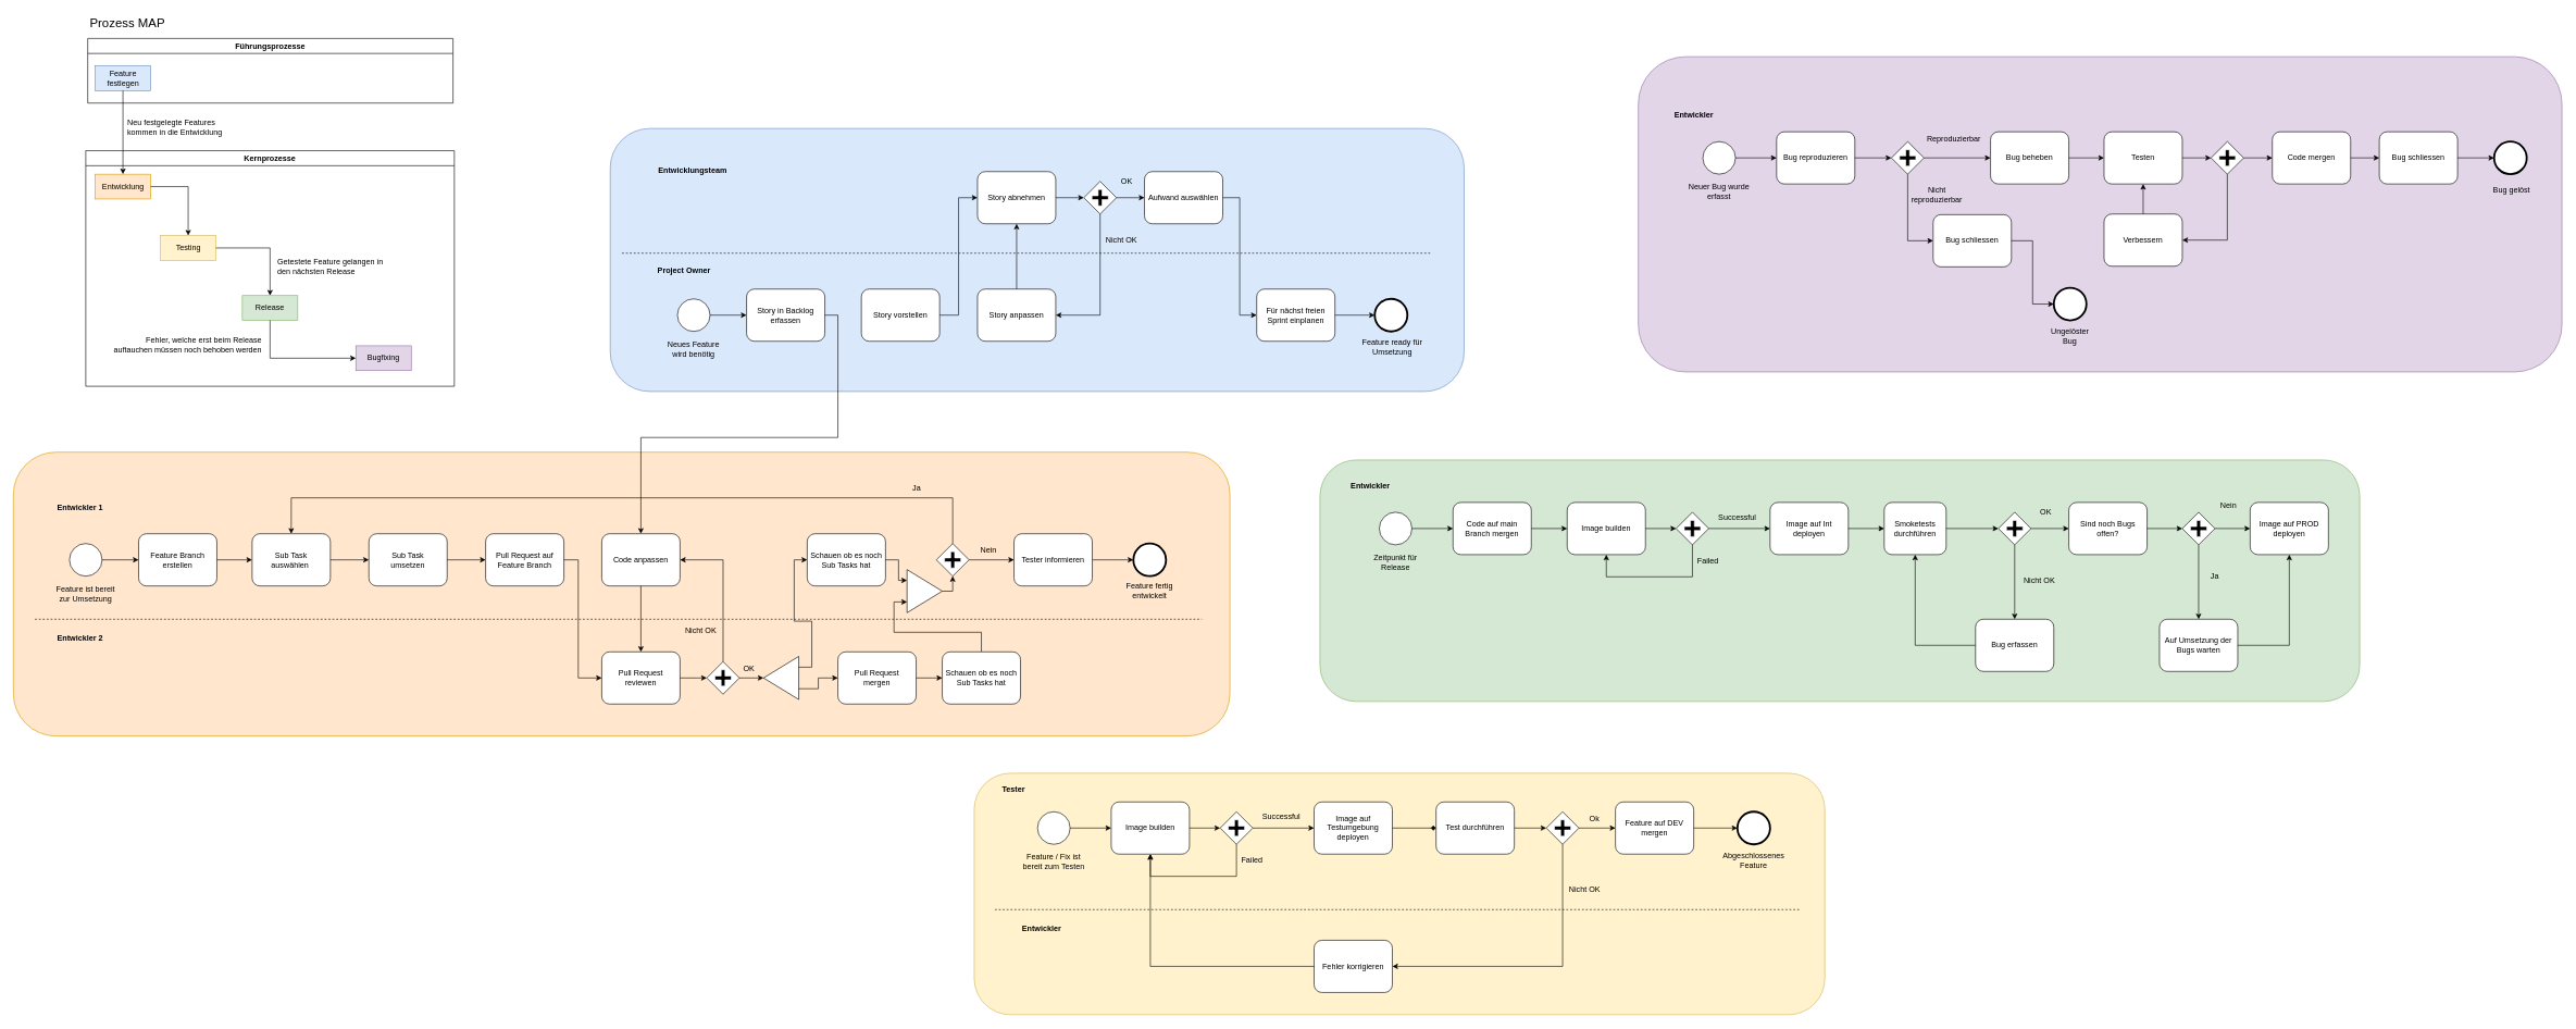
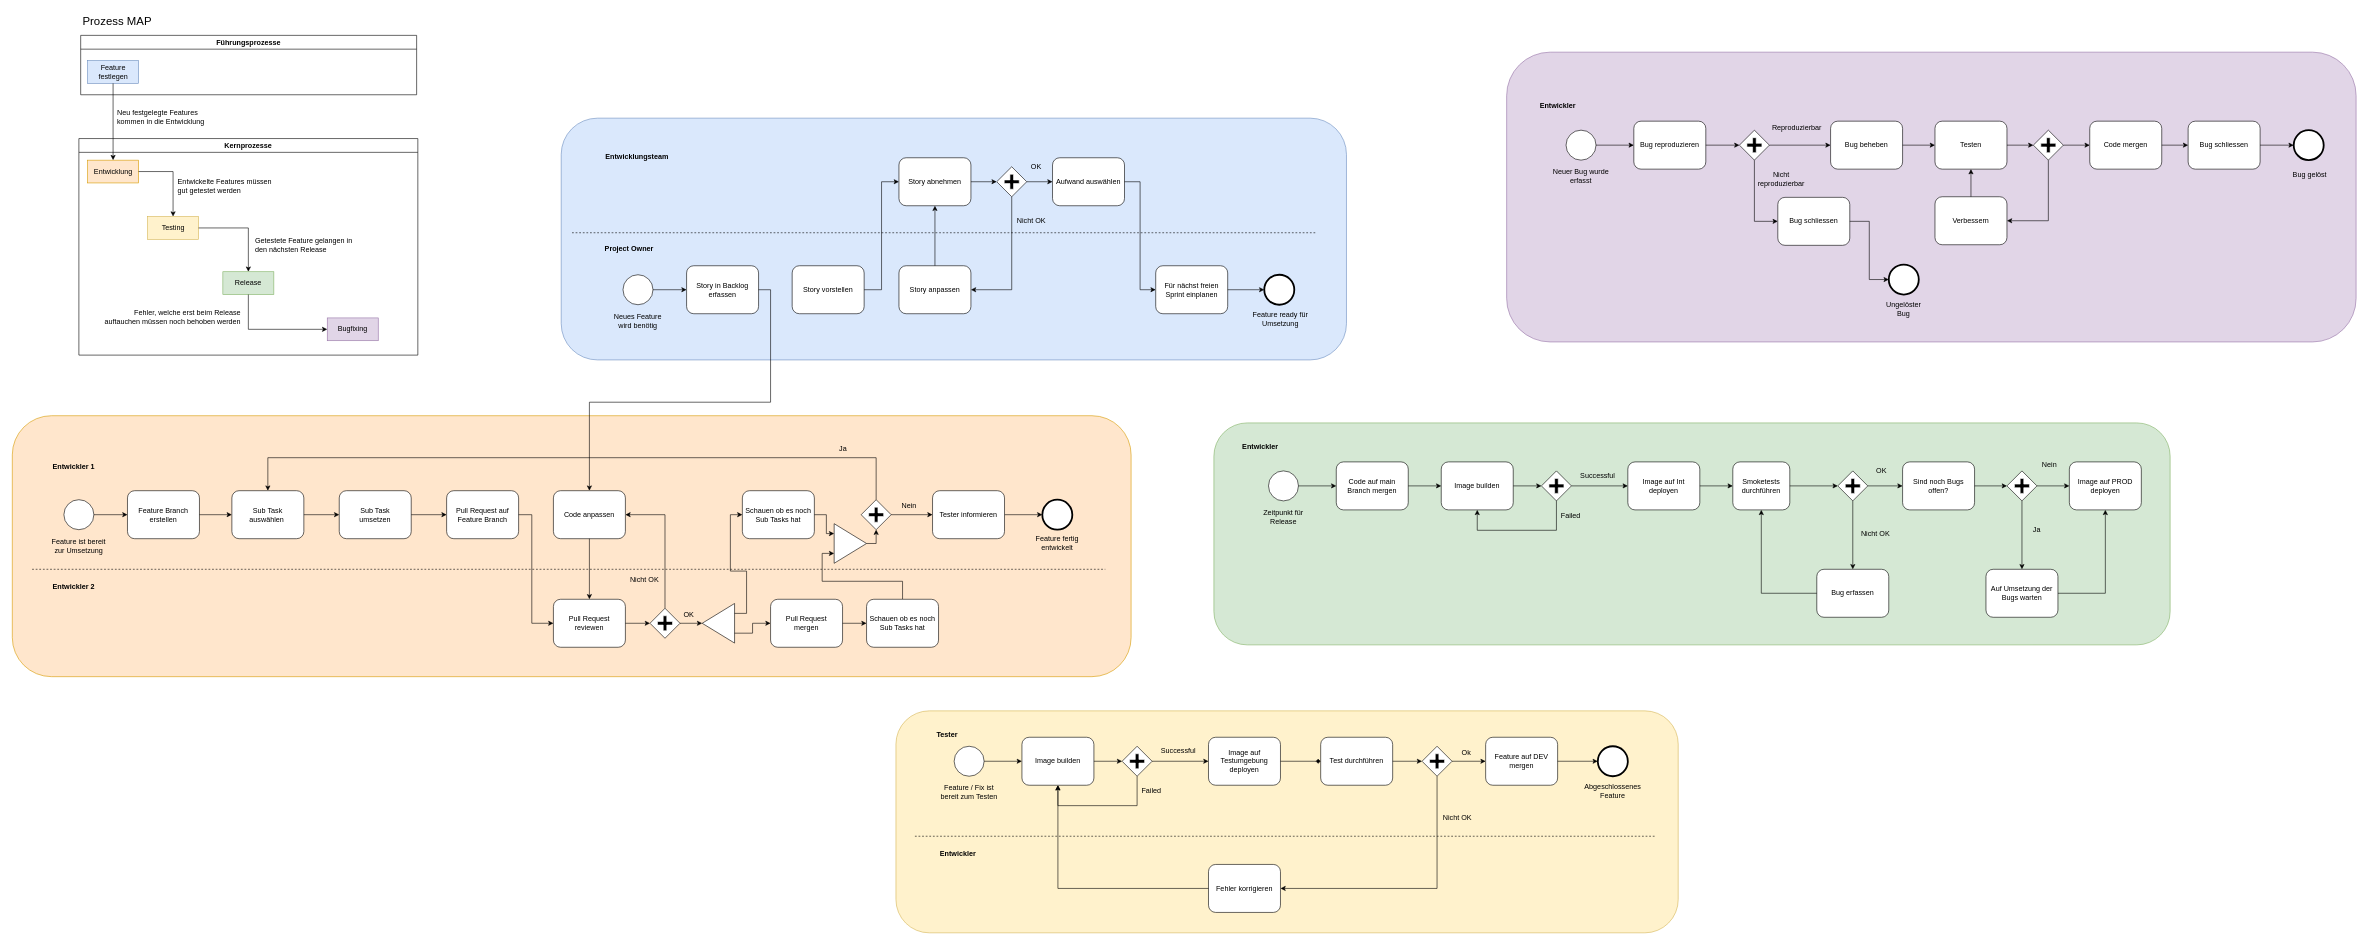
+ <mxCell id="82" value="Entwickelte Features müssen gut getestet werden" style="text;html=1;strokeColor=none;fillColor=none;align=left;verticalAlign=middle;whiteSpace=wrap;rounded=0;" vertex="1" parent="74"><mxGeometry x="163" y="64" width="177" height="30" as="geometry" /></mxCell>
- <mxCell id="48" value="Tester" style="text;html=1;strokeColor=none;fillColor=none;align=center;verticalAlign=middle;whiteSpace=wrap;rounded=0;fontStyle=1" parent="1" vertex="1"><mxGeometry x="1511" y="1194" width="85" height="30" as="geometry" /></mxCell>
+ <mxCell id="48" value="Tester" style="text;html=1;strokeColor=none;fillColor=none;align=center;verticalAlign=middle;whiteSpace=wrap;rounded=0;fontStyle=1" parent="1" vertex="1"><mxGeometry x="1536" y="1209" width="85" height="30" as="geometry" /></mxCell>
